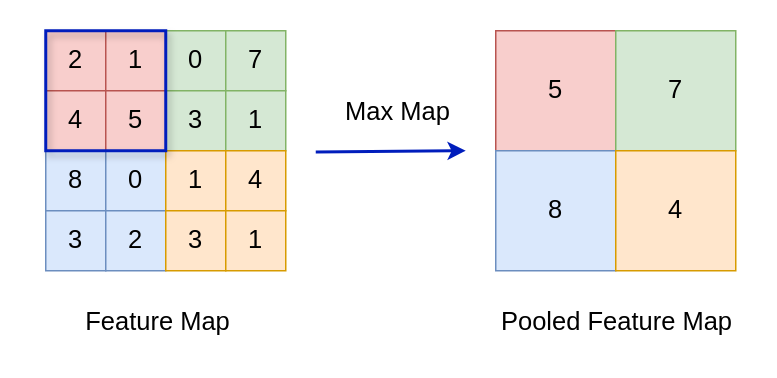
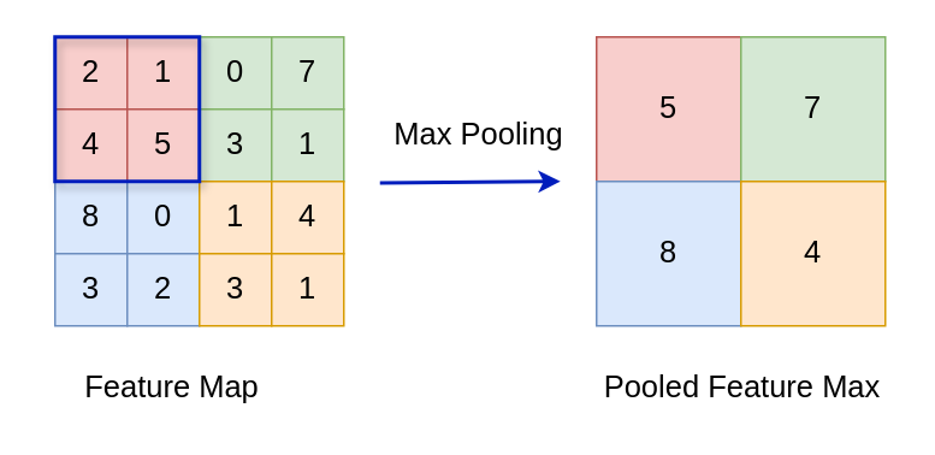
- <mxCell id="44" value="Max Map" style="text;html=1;strokeColor=none;fillColor=none;align=center;verticalAlign=middle;whiteSpace=wrap;rounded=0;fontSize=17;" parent="1" vertex="1"><mxGeometry x="210" y="60" width="110" height="30" as="geometry" /></mxCell>
+ <mxCell id="44" value="Max Pooling" style="text;html=1;strokeColor=none;fillColor=none;align=center;verticalAlign=middle;whiteSpace=wrap;rounded=0;fontSize=17;" parent="1" vertex="1"><mxGeometry x="210" y="60" width="110" height="30" as="geometry" /></mxCell>
- <mxCell id="42" value="Feature Map" style="text;html=1;strokeColor=none;fillColor=none;align=center;verticalAlign=middle;whiteSpace=wrap;rounded=0;fontSize=17;" parent="1" vertex="1"><mxGeometry x="50" y="200" width="110" height="30" as="geometry" /></mxCell>
+ <mxCell id="42" value="Feature Map" style="text;html=1;strokeColor=none;fillColor=none;align=center;verticalAlign=middle;whiteSpace=wrap;rounded=0;fontSize=17;" parent="1" vertex="1"><mxGeometry x="40" y="200" width="110" height="30" as="geometry" /></mxCell>
- <mxCell id="45" value="Pooled Feature Map" style="text;html=1;strokeColor=none;fillColor=none;align=center;verticalAlign=middle;whiteSpace=wrap;rounded=0;fontSize=17;" parent="1" vertex="1"><mxGeometry x="326" y="200" width="170" height="30" as="geometry" /></mxCell>
+ <mxCell id="45" value="Pooled Feature Max" style="text;html=1;strokeColor=none;fillColor=none;align=center;verticalAlign=middle;whiteSpace=wrap;rounded=0;fontSize=17;" parent="1" vertex="1"><mxGeometry x="326" y="200" width="170" height="30" as="geometry" /></mxCell>
